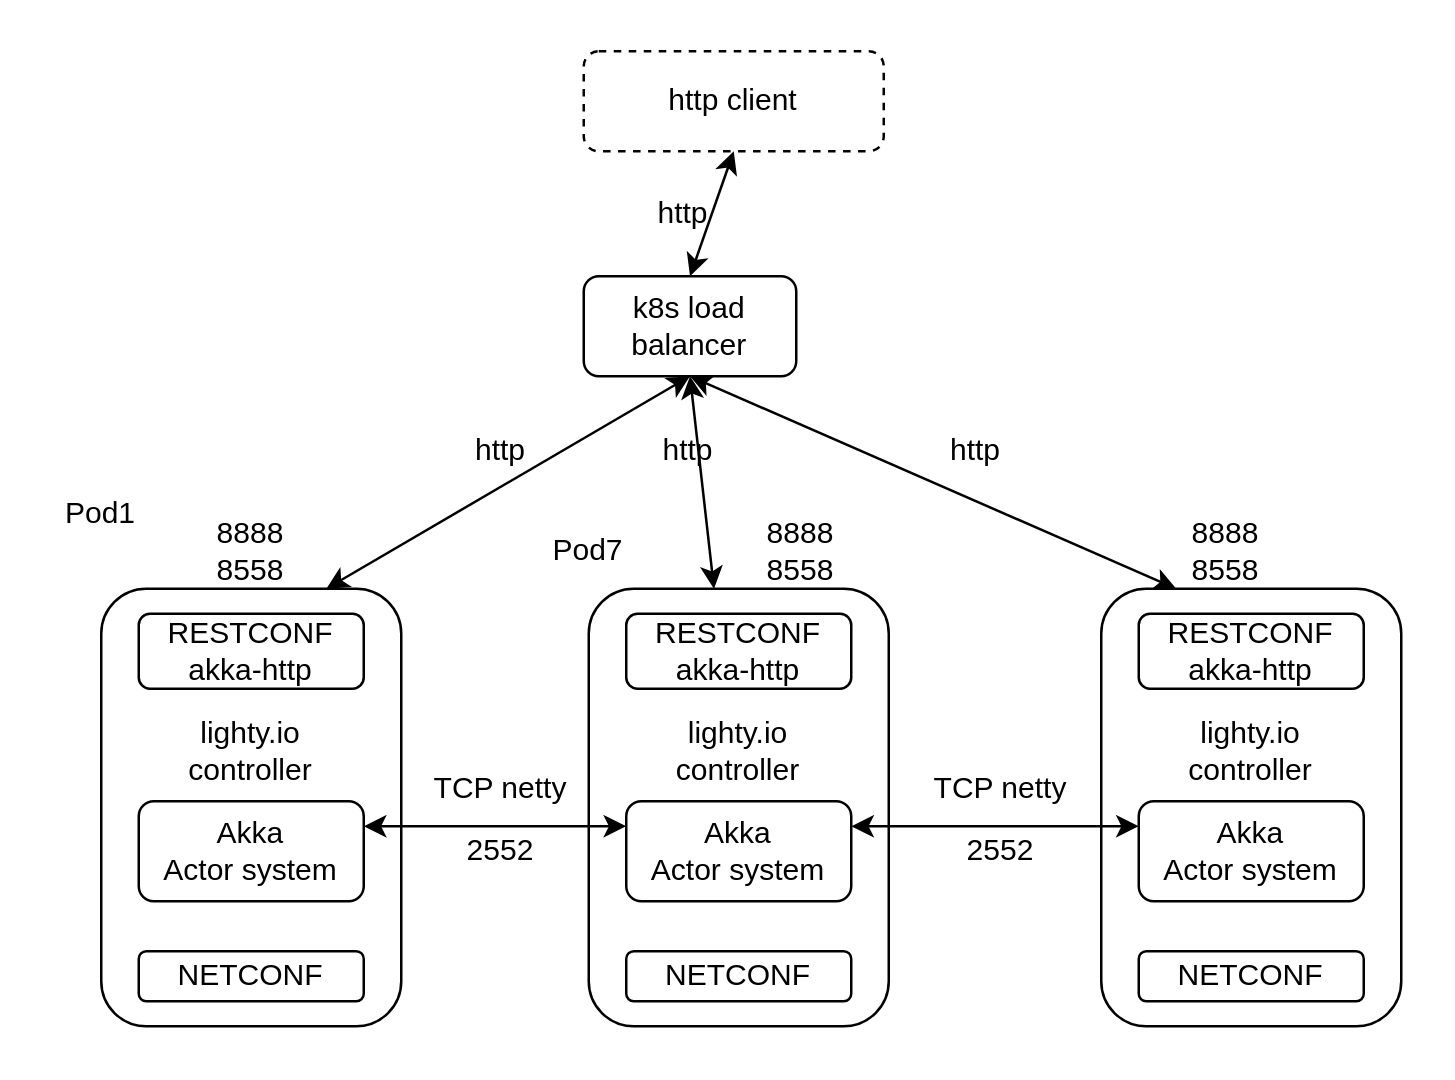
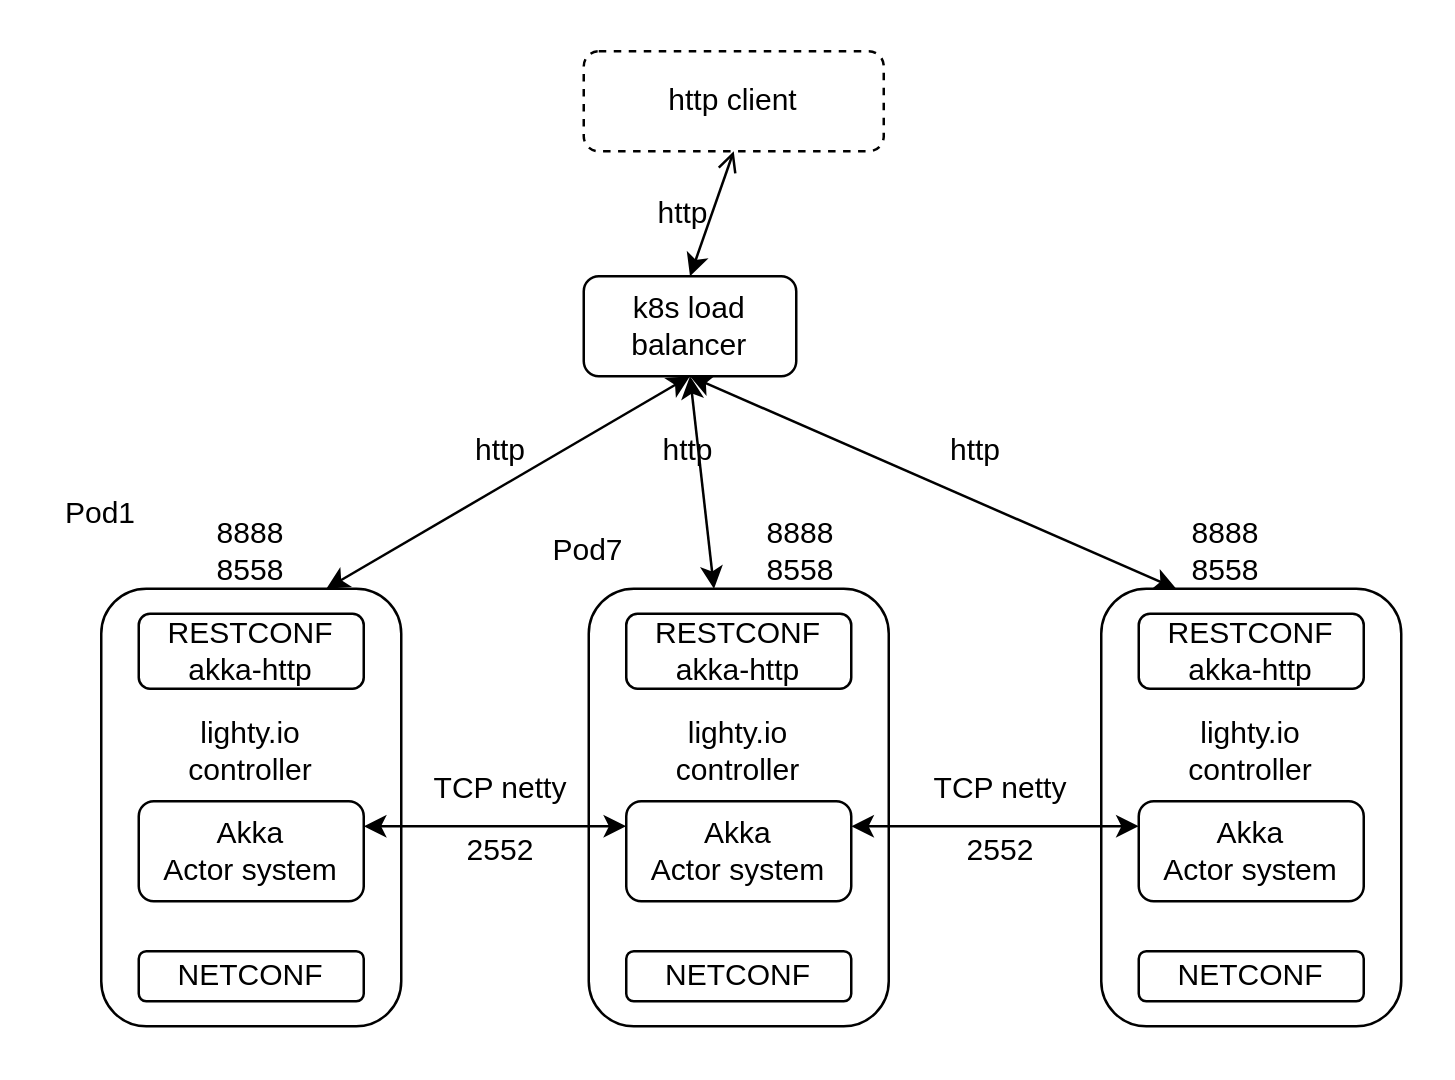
- <mxCell id="24" value="" style="endArrow=classic;startArrow=classic;html=1;entryX=0.5;entryY=1;entryDx=0;entryDy=0;exitX=0.5;exitY=0;exitDx=0;exitDy=0;" edge="1" parent="1" source="3" target="2"><mxGeometry width="50" height="50" relative="1" as="geometry"><mxPoint x="40" y="460" as="sourcePoint" /><mxPoint x="90" y="410" as="targetPoint" /></mxGeometry></mxCell>
+ <mxCell id="24" value="" style="endArrow=open;startArrow=classic;html=1;entryX=0.5;entryY=1;entryDx=0;entryDy=0;exitX=0.5;exitY=0;exitDx=0;exitDy=0;" edge="1" parent="1" source="3" target="2"><mxGeometry width="50" height="50" relative="1" as="geometry"><mxPoint x="40" y="460" as="sourcePoint" /><mxPoint x="90" y="410" as="targetPoint" /></mxGeometry></mxCell>
